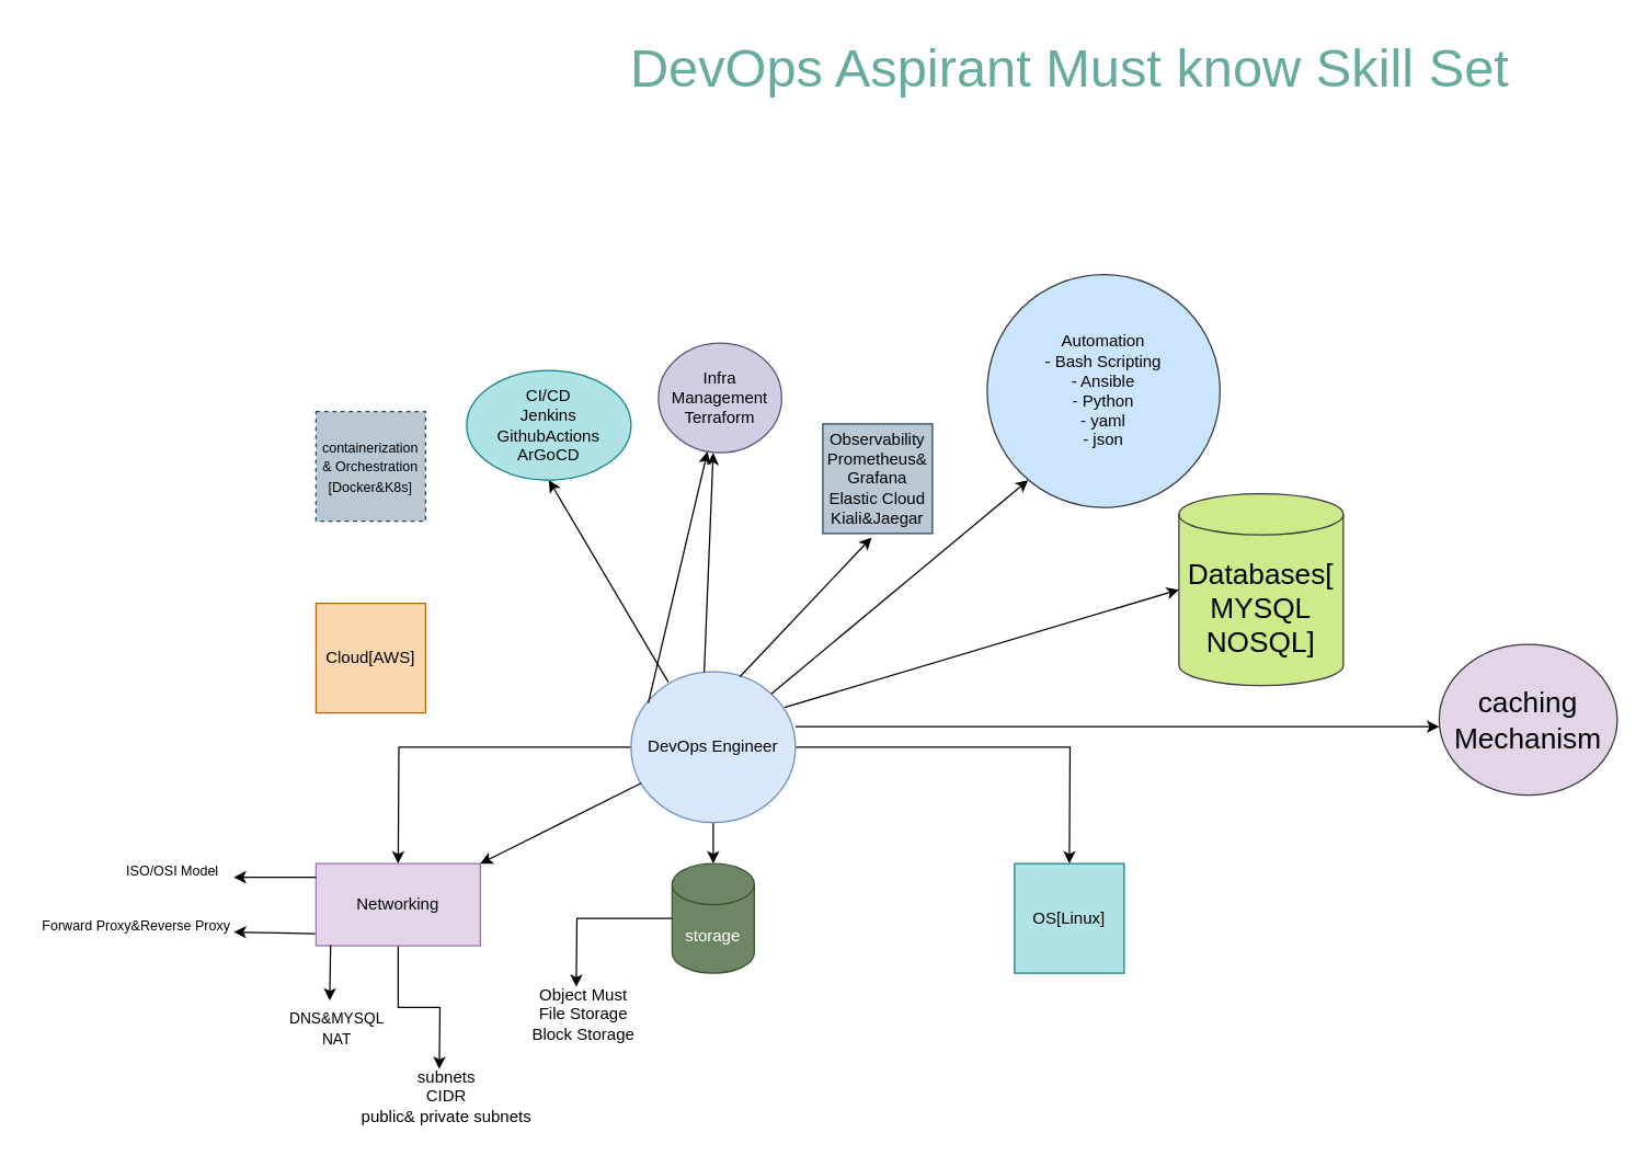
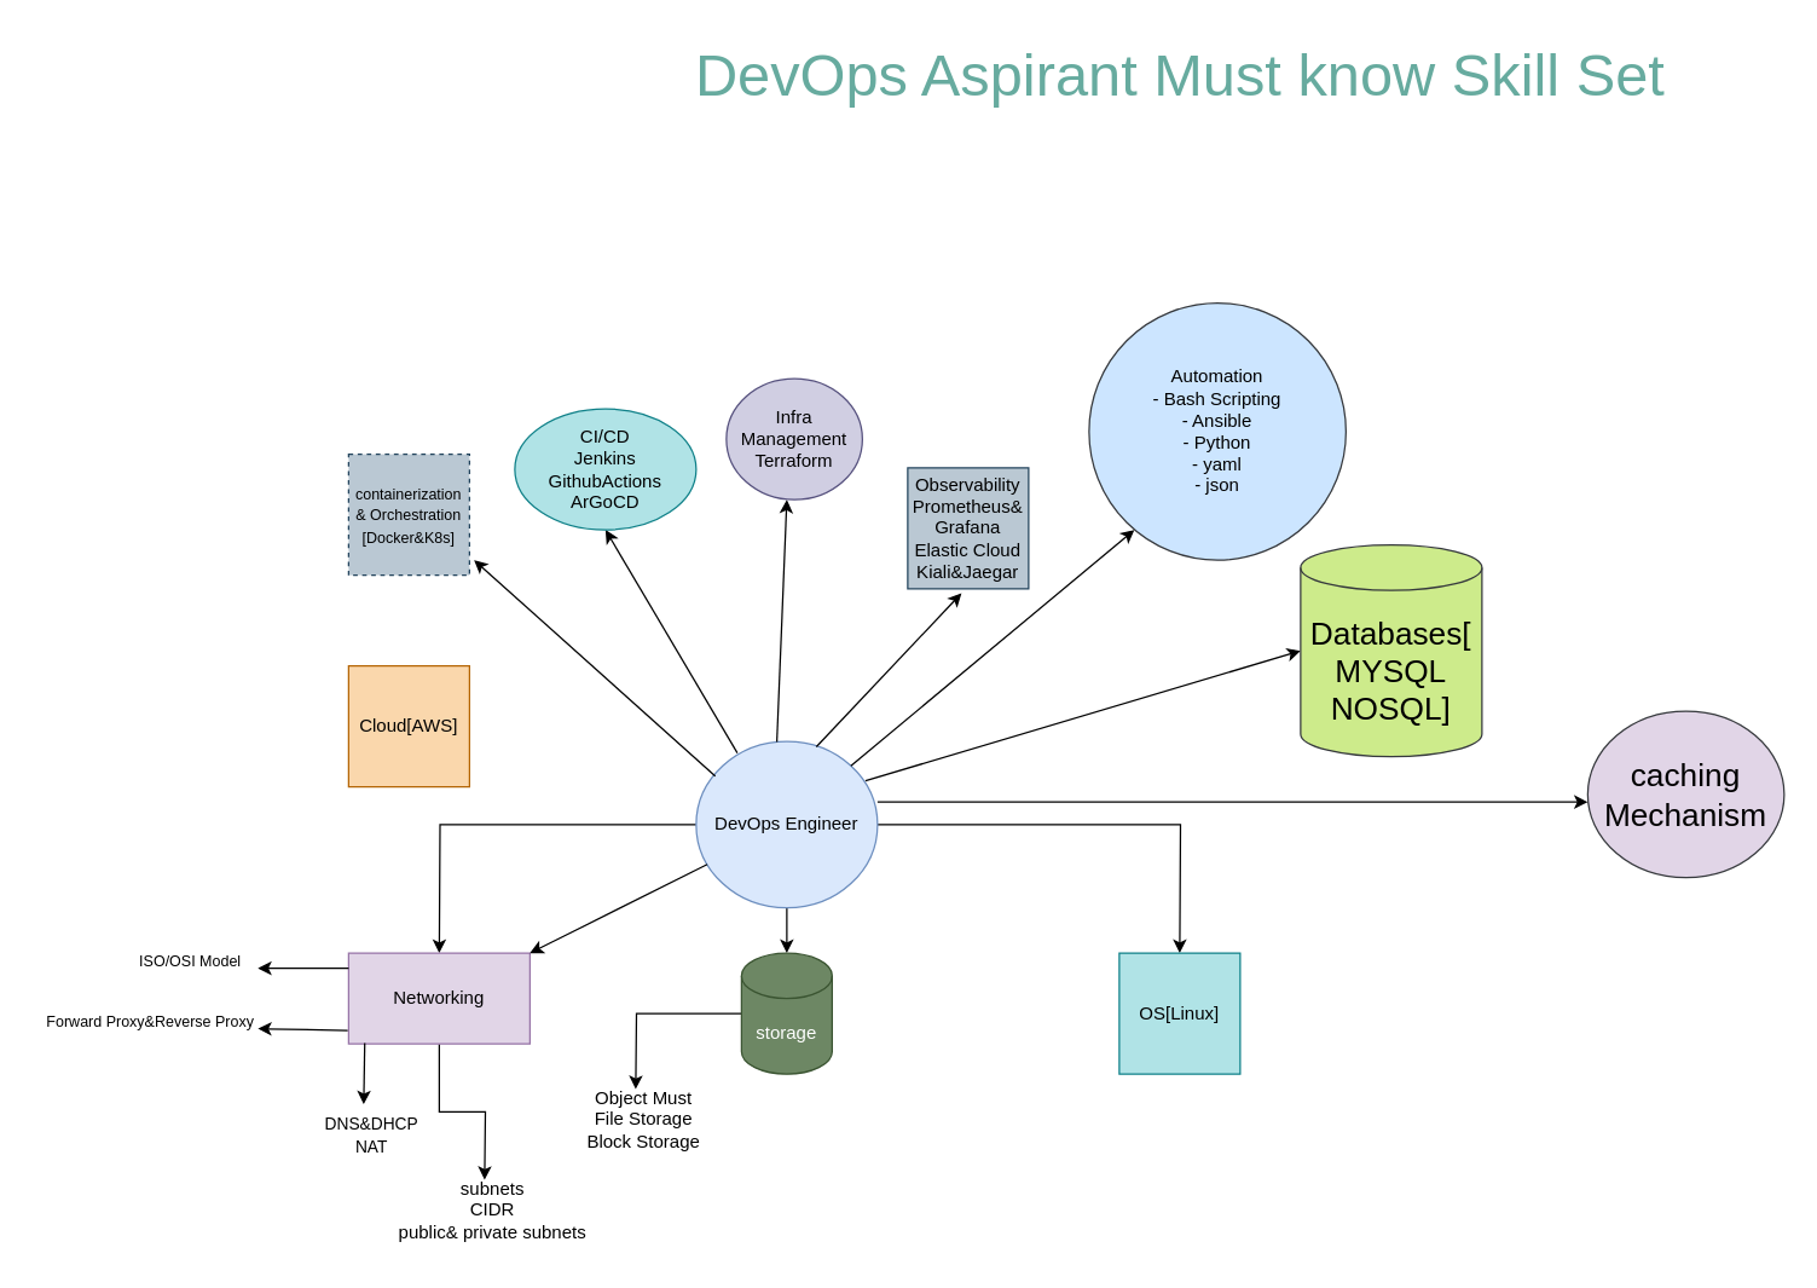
- <mxCell id="20" value="" style="endArrow=classic;html=1;rounded=0;exitX=0.105;exitY=0.208;exitDx=0;exitDy=0;exitPerimeter=0;" edge="1" parent="1" source="5" target="25"><mxGeometry width="50" height="50" relative="1" as="geometry"><mxPoint x="470" y="500" as="sourcePoint" /><mxPoint x="400" y="330" as="targetPoint" /></mxGeometry></mxCell>
+ <mxCell id="20" value="" style="endArrow=classic;html=1;rounded=0;exitX=0.105;exitY=0.208;exitDx=0;exitDy=0;exitPerimeter=0;entryX=1.038;entryY=0.875;entryDx=0;entryDy=0;entryPerimeter=0;" edge="1" parent="1" source="5" target="21"><mxGeometry width="50" height="50" relative="1" as="geometry"><mxPoint x="470" y="500" as="sourcePoint" /><mxPoint x="400" y="330" as="targetPoint" /></mxGeometry></mxCell>
- <mxCell id="11" value="&lt;font style=&quot;font-size: 11px;&quot;&gt;DNS&amp;amp;MYSQL&lt;/font&gt;&lt;div&gt;&lt;font style=&quot;font-size: 11px;&quot;&gt;NAT&lt;/font&gt;&lt;/div&gt;" style="text;html=1;align=center;verticalAlign=middle;resizable=0;points=[];autosize=1;strokeColor=none;fillColor=none;" vertex="1" parent="1"><mxGeometry x="200" y="730" width="90" height="40" as="geometry" /></mxCell>
+ <mxCell id="11" value="&lt;font style=&quot;font-size: 11px;&quot;&gt;DNS&amp;amp;DHCP&lt;/font&gt;&lt;div&gt;&lt;font style=&quot;font-size: 11px;&quot;&gt;NAT&lt;/font&gt;&lt;/div&gt;" style="text;html=1;align=center;verticalAlign=middle;resizable=0;points=[];autosize=1;strokeColor=none;fillColor=none;" vertex="1" parent="1"><mxGeometry x="200" y="730" width="90" height="40" as="geometry" /></mxCell>
